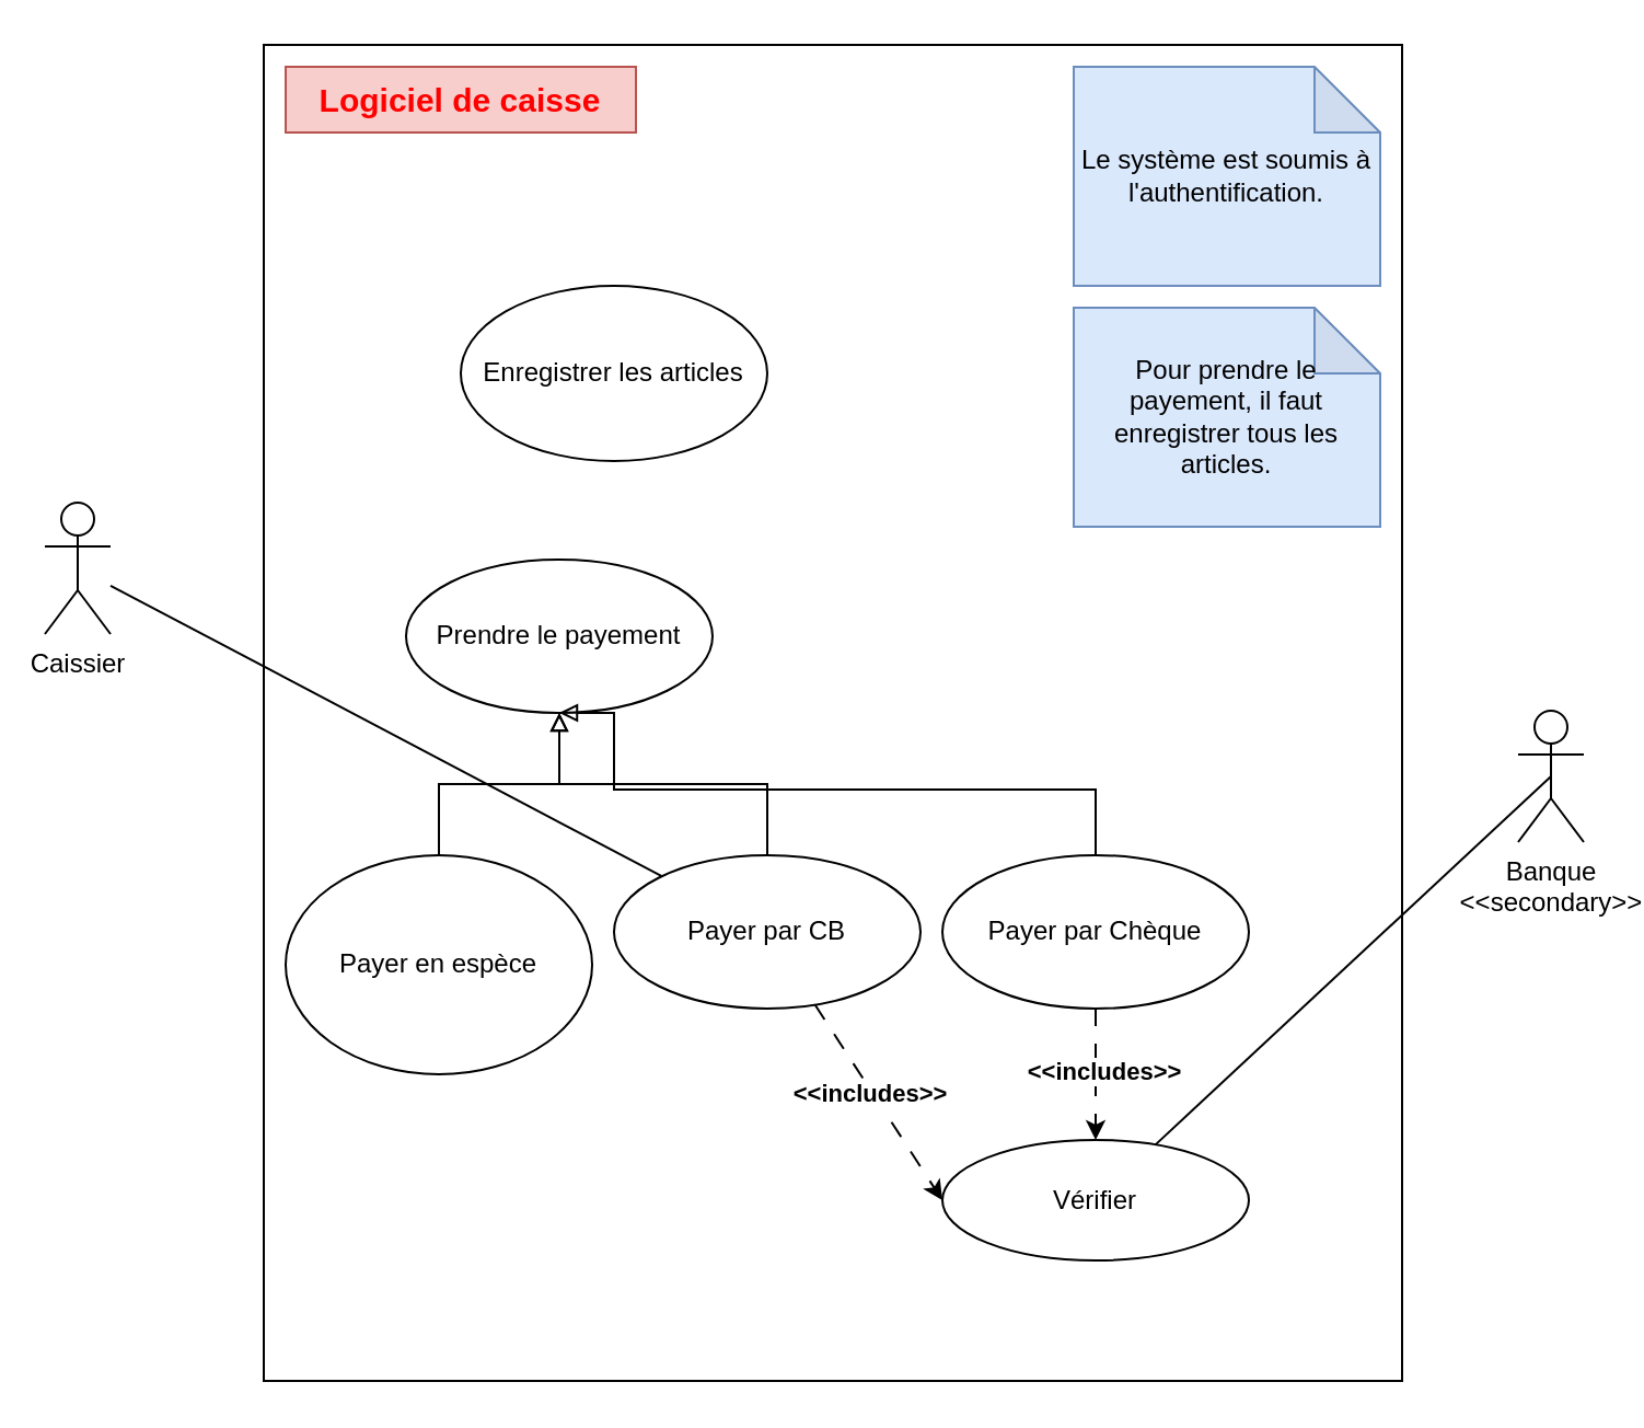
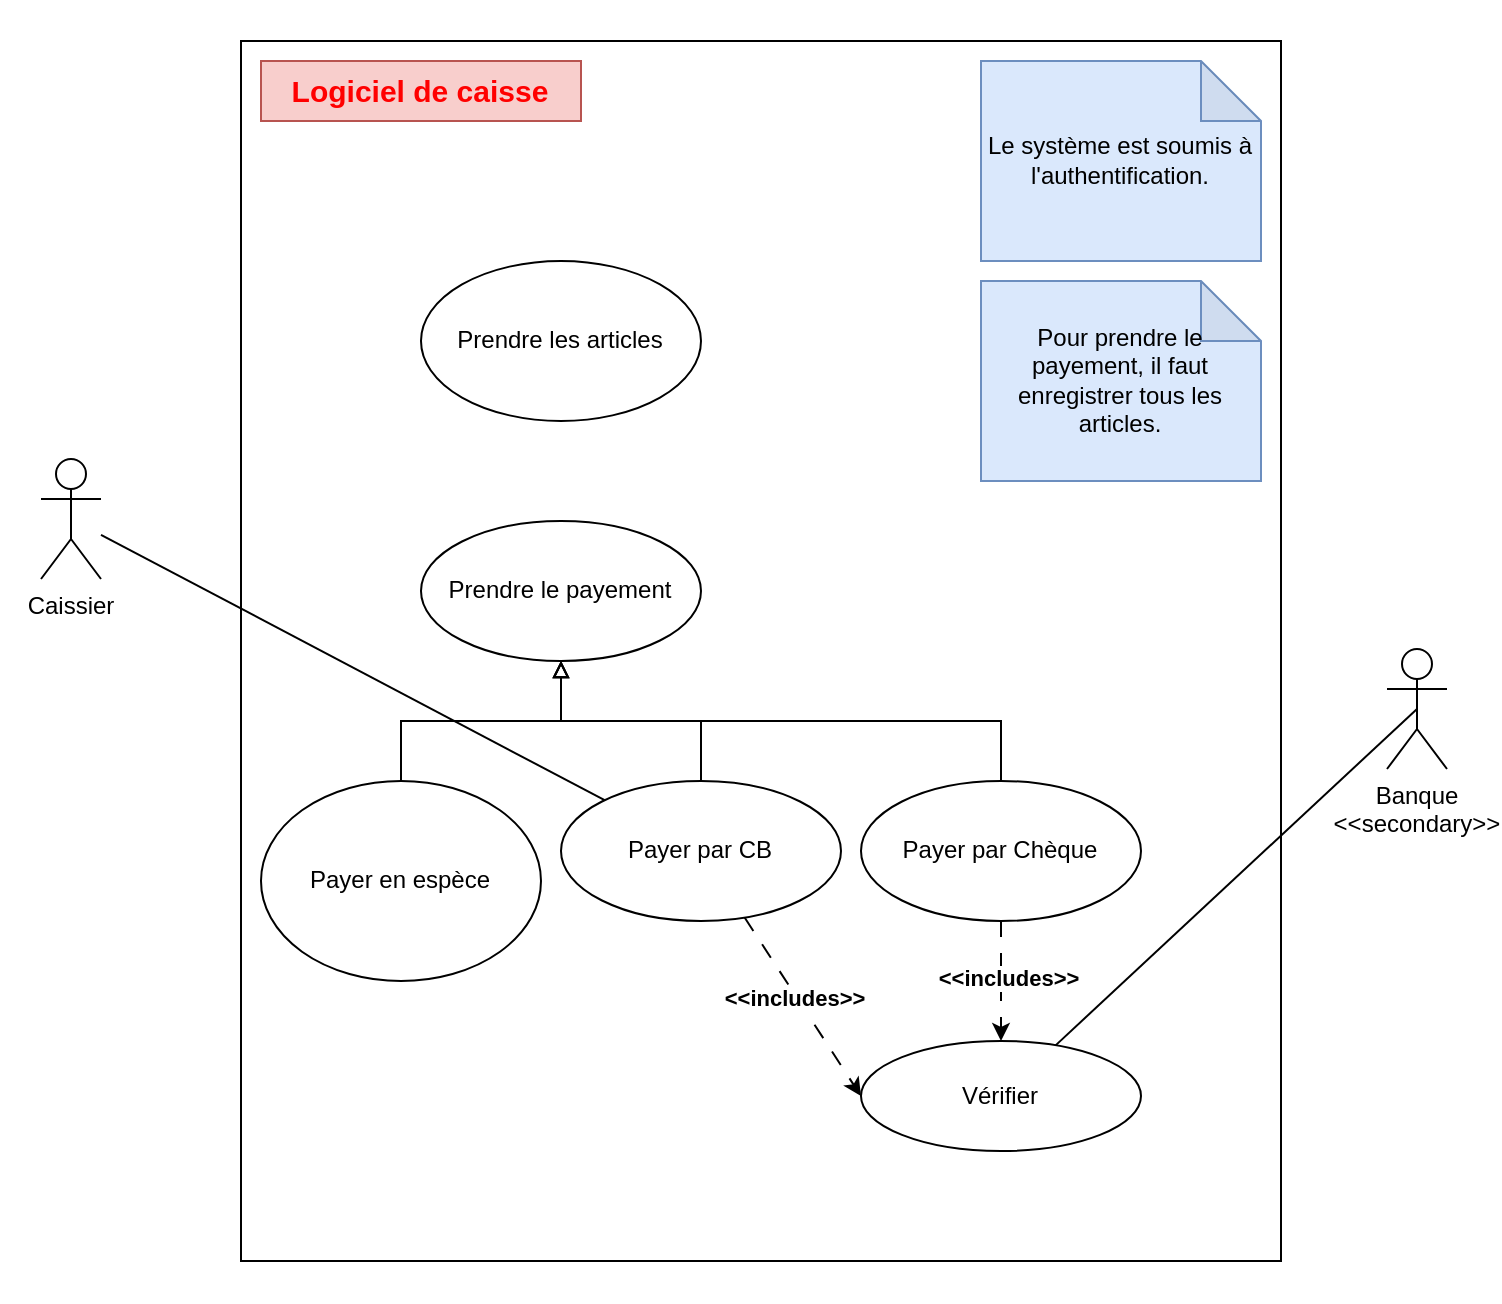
- <mxCell id="5" value="Enregistrer les articles" style="ellipse;whiteSpace=wrap;html=1;" parent="1" vertex="1"><mxGeometry x="210" y="130" width="140" height="80" as="geometry" /></mxCell>
+ <mxCell id="5" value="Prendre les articles" style="ellipse;whiteSpace=wrap;html=1;" parent="1" vertex="1"><mxGeometry x="210" y="130" width="140" height="80" as="geometry" /></mxCell>
- <mxCell id="6" value="Prendre le payement" style="ellipse;whiteSpace=wrap;html=1;" parent="1" vertex="1"><mxGeometry x="185" y="255" width="140" height="70" as="geometry" /></mxCell>
+ <mxCell id="6" value="Prendre le payement" style="ellipse;whiteSpace=wrap;html=1;" parent="1" vertex="1"><mxGeometry x="210" y="260" width="140" height="70" as="geometry" /></mxCell>
